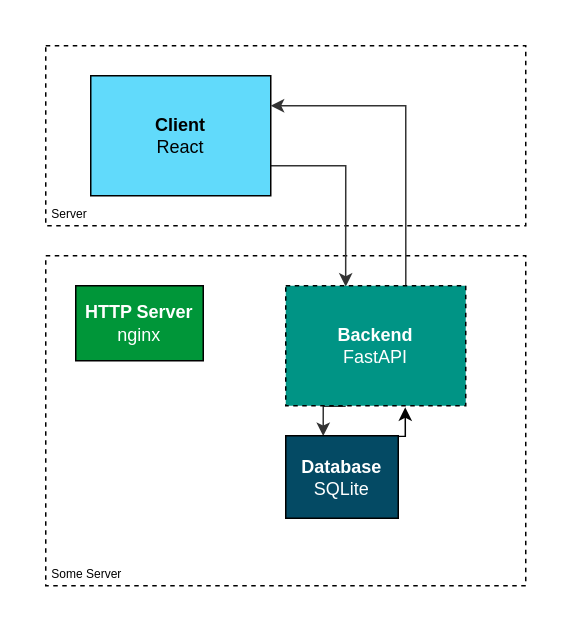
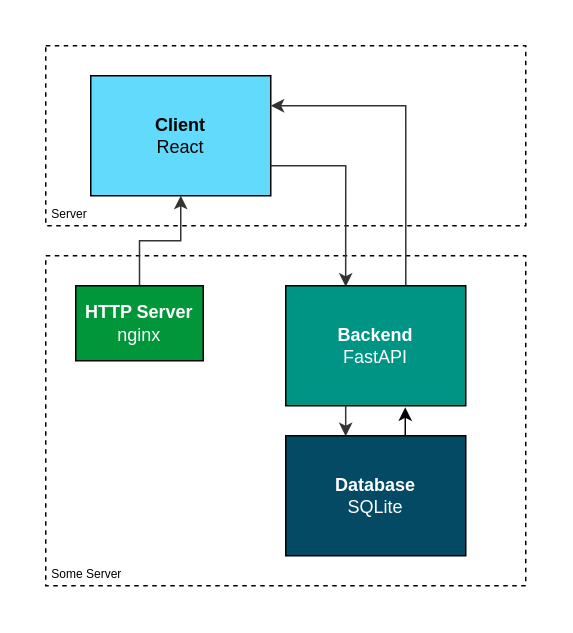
+ <mxCell id="7" style="edgeStyle=orthogonalEdgeStyle;rounded=0;orthogonalLoop=1;jettySize=auto;html=1;exitX=0.5;exitY=0;exitDx=0;exitDy=0;entryX=0.5;entryY=1;entryDx=0;entryDy=0;fontSize=8;fontColor=#FFFFFF;strokeColor=#333333;" parent="1" source="8" target="6" edge="1"><mxGeometry relative="1" as="geometry" /></mxCell>
- <mxCell id="11" value="&lt;b&gt;Backend&lt;/b&gt;&lt;br&gt;FastAPI" style="rounded=0;whiteSpace=wrap;html=1;fillColor=#009485;fontColor=#FFFFFF;dashed=1;" parent="1" vertex="1"><mxGeometry x="190" y="190" width="120" height="80" as="geometry" /></mxCell>
+ <mxCell id="11" value="&lt;b&gt;Backend&lt;/b&gt;&lt;br&gt;FastAPI" style="rounded=0;whiteSpace=wrap;html=1;fillColor=#009485;fontColor=#FFFFFF;" parent="1" vertex="1"><mxGeometry x="190" y="190" width="120" height="80" as="geometry" /></mxCell>
- <mxCell id="13" value="&lt;b&gt;Database&lt;/b&gt;&lt;br&gt;SQLite" style="rounded=0;whiteSpace=wrap;html=1;fillColor=#044a64;fontColor=#FFFFFF;" parent="1" vertex="1"><mxGeometry x="190" y="290" width="75" height="55" as="geometry" /></mxCell>
+ <mxCell id="13" value="&lt;b&gt;Database&lt;/b&gt;&lt;br&gt;SQLite" style="rounded=0;whiteSpace=wrap;html=1;fillColor=#044a64;fontColor=#FFFFFF;" parent="1" vertex="1"><mxGeometry x="190" y="290" width="120" height="80" as="geometry" /></mxCell>
